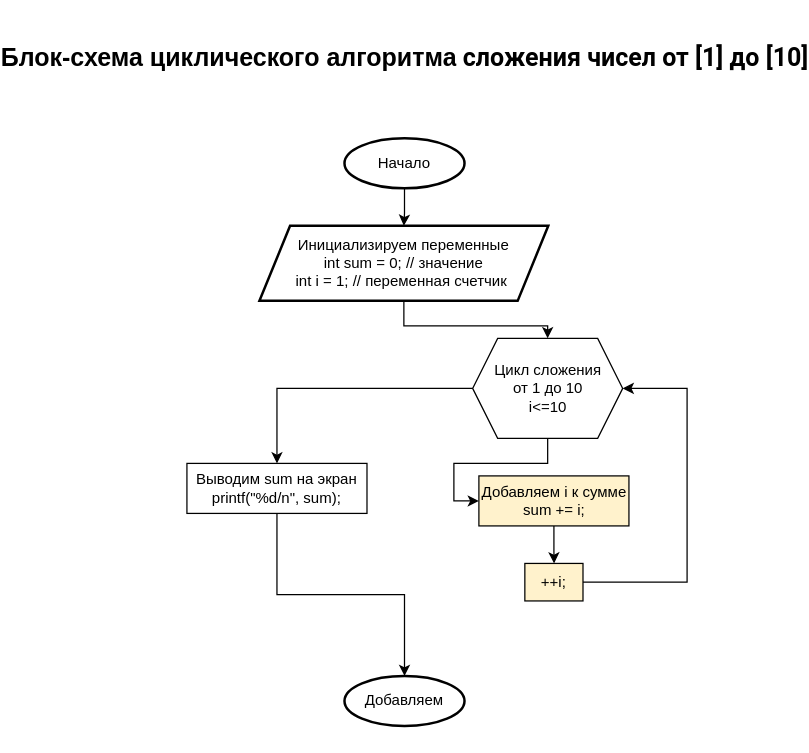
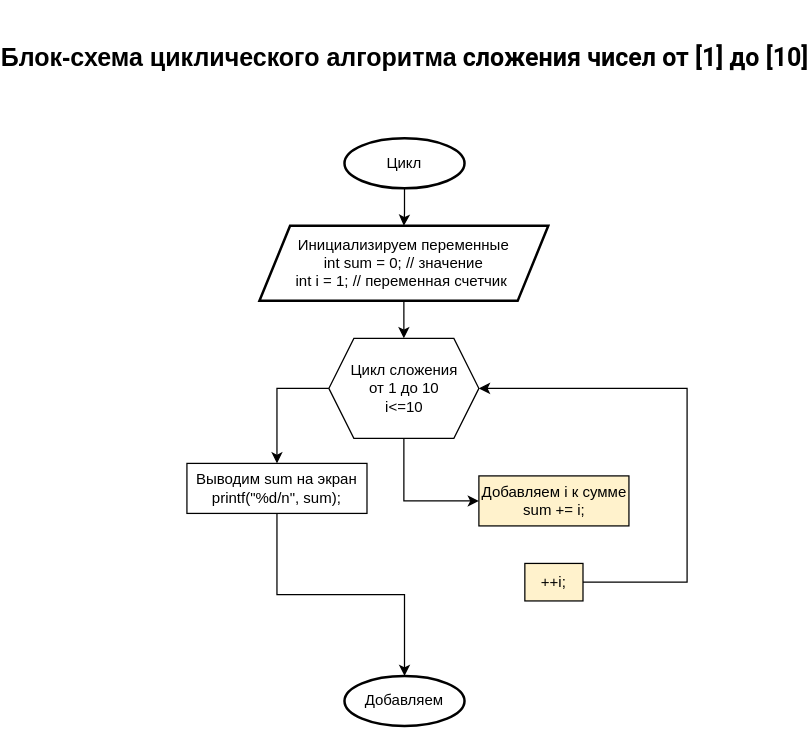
- <mxCell id="4" value="Начало" style="strokeWidth=2;html=1;shape=mxgraph.flowchart.start_1;whiteSpace=wrap;" vertex="1" parent="1"><mxGeometry x="219" y="110" width="96" height="40" as="geometry" /></mxCell>
+ <mxCell id="4" value="Цикл" style="strokeWidth=2;html=1;shape=mxgraph.flowchart.start_1;whiteSpace=wrap;" vertex="1" parent="1"><mxGeometry x="219" y="110" width="96" height="40" as="geometry" /></mxCell>
- <mxCell id="10" value="Цикл сложения &lt;br&gt;от 1 до 10&lt;br&gt;i&amp;lt;=10" style="shape=hexagon;perimeter=hexagonPerimeter2;whiteSpace=wrap;html=1;fixedSize=1;fillColor=none;" vertex="1" parent="1"><mxGeometry x="321.5" y="270" width="120" height="80" as="geometry" /></mxCell>
+ <mxCell id="10" value="Цикл сложения &lt;br&gt;от 1 до 10&lt;br&gt;i&amp;lt;=10" style="shape=hexagon;perimeter=hexagonPerimeter2;whiteSpace=wrap;html=1;fixedSize=1;fillColor=none;" vertex="1" parent="1"><mxGeometry x="206.5" y="270" width="120" height="80" as="geometry" /></mxCell>
- <mxCell id="11" value="" style="edgeStyle=orthogonalEdgeStyle;rounded=0;orthogonalLoop=1;jettySize=auto;html=1;" edge="1" parent="1" source="12" target="14"><mxGeometry relative="1" as="geometry" /></mxCell>
